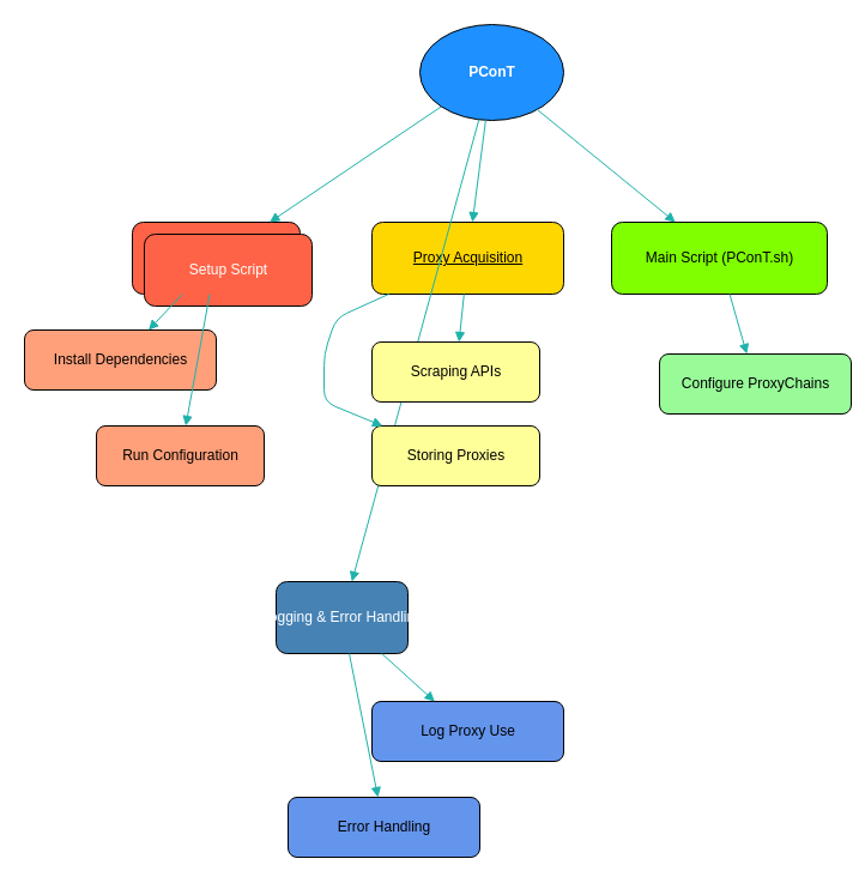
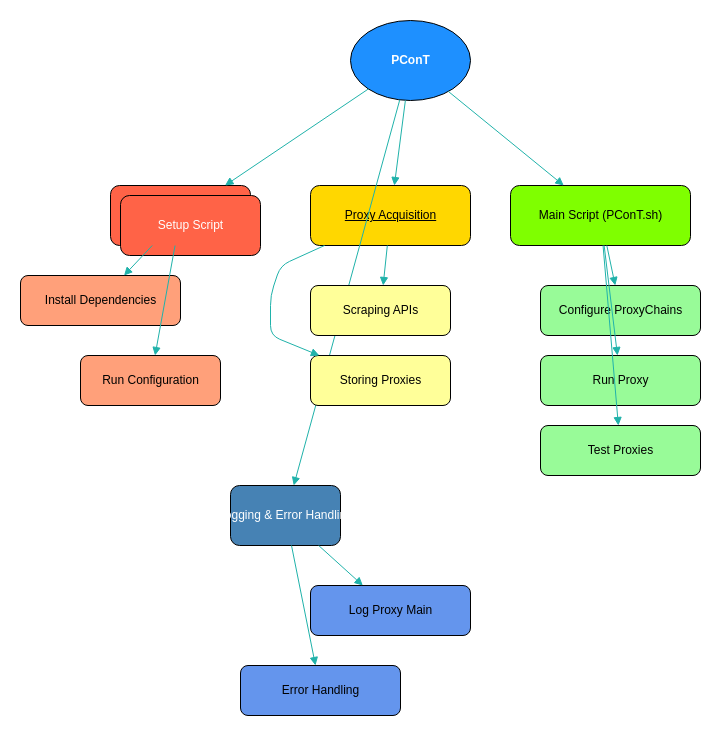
+ <mxCell id="24" style="endArrow=block;strokeColor=#20B2AA;" parent="1" source="6" target="21" edge="1"><mxGeometry relative="1" as="geometry" /></mxCell>
- <mxCell id="20" value="Configure ProxyChains" style="rounded=1;html=1;fillColor=#98FB98;fontColor=#000000;" parent="1" vertex="1"><mxGeometry x="550" y="295" width="160" height="50" as="geometry" /></mxCell>
+ <mxCell id="20" value="Configure ProxyChains" style="rounded=1;html=1;fillColor=#98FB98;fontColor=#000000;" parent="1" vertex="1"><mxGeometry x="540" y="285" width="160" height="50" as="geometry" /></mxCell>
+ <mxCell id="25" style="endArrow=block;strokeColor=#20B2AA;" parent="1" source="6" target="22" edge="1"><mxGeometry relative="1" as="geometry" /></mxCell>
+ <mxCell id="21" value="Run Proxy" style="rounded=1;html=1;fillColor=#98FB98;fontColor=#000000;" parent="1" vertex="1"><mxGeometry x="540" y="355" width="160" height="50" as="geometry" /></mxCell>
+ <mxCell id="22" value="Test Proxies" style="rounded=1;html=1;fillColor=#98FB98;fontColor=#000000;" parent="1" vertex="1"><mxGeometry x="540" y="425" width="160" height="50" as="geometry" /></mxCell>
- <mxCell id="26" value="Log Proxy Use" style="rounded=1;html=1;fillColor=#6495ED;fontColor=#000000;" parent="1" vertex="1"><mxGeometry x="310" y="585" width="160" height="50" as="geometry" /></mxCell>
+ <mxCell id="26" value="Log Proxy Main" style="rounded=1;html=1;fillColor=#6495ED;fontColor=#000000;" parent="1" vertex="1"><mxGeometry x="310" y="585" width="160" height="50" as="geometry" /></mxCell>
